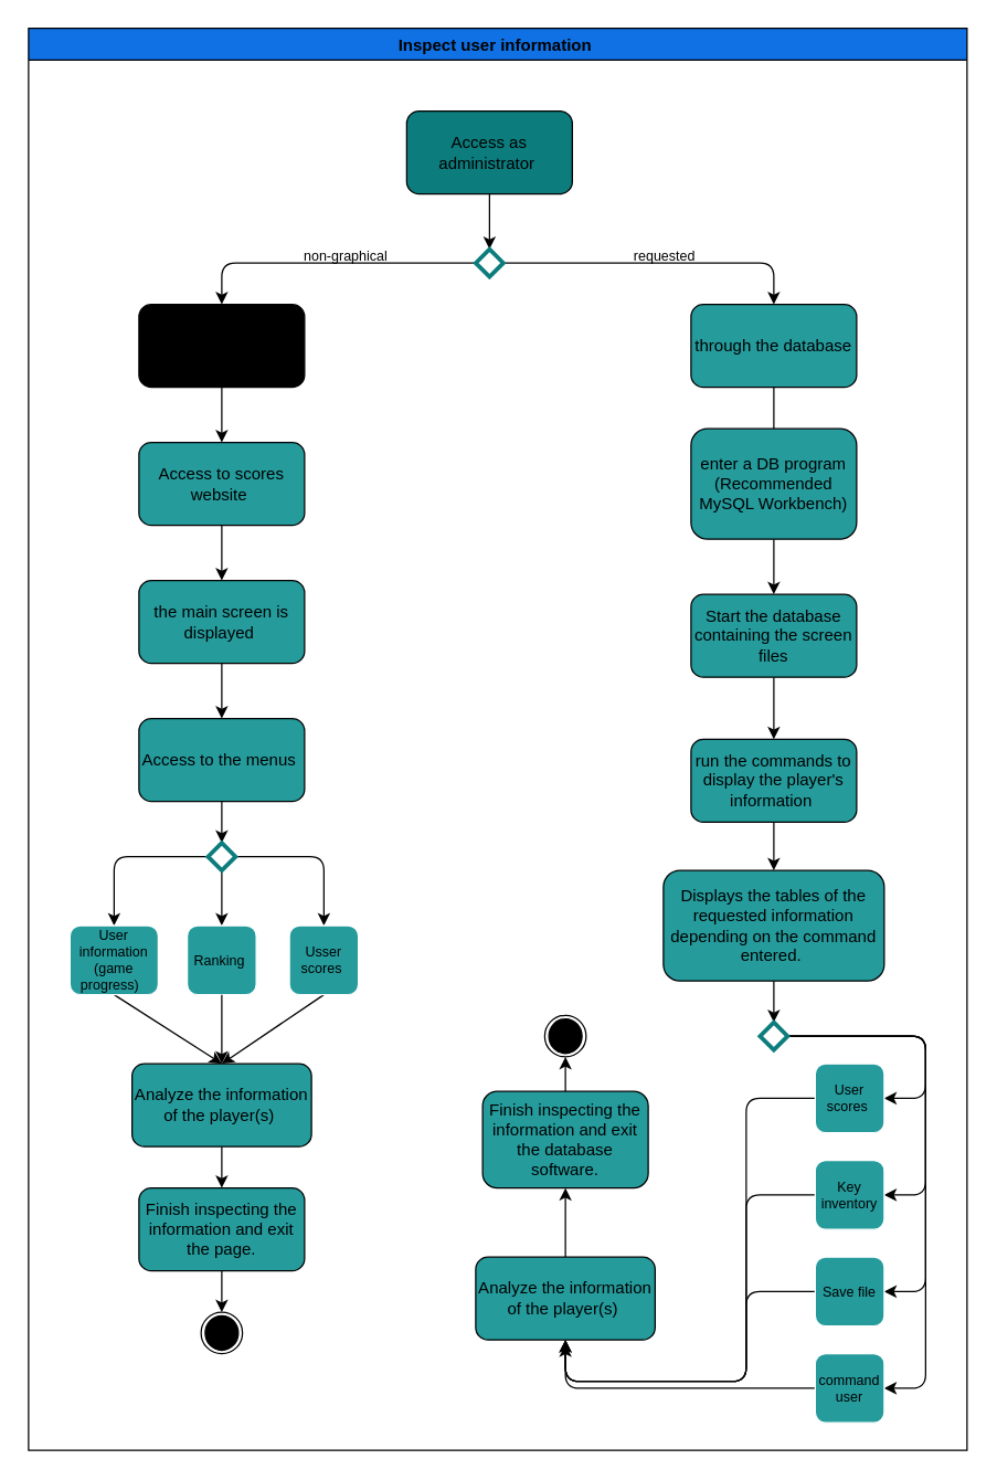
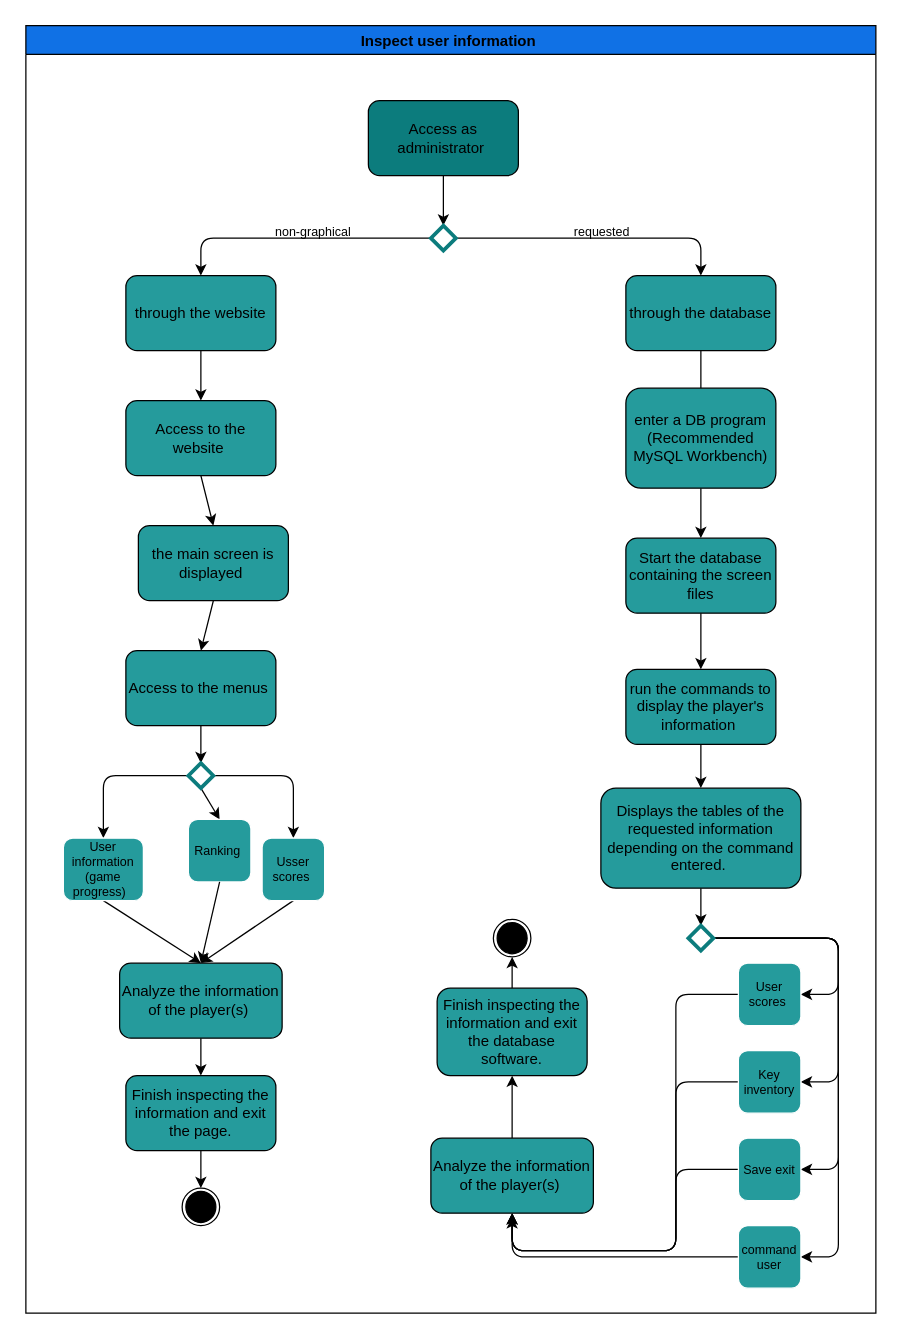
- <mxCell id="10" value="through the website" style="rounded=1;whiteSpace=wrap;html=1;fillColor=#000000;" parent="2" vertex="1"><mxGeometry x="80" y="200" width="120" height="60" as="geometry" /></mxCell>
+ <mxCell id="10" value="through the website" style="rounded=1;whiteSpace=wrap;html=1;fillColor=#259B9C;" parent="2" vertex="1"><mxGeometry x="80" y="200" width="120" height="60" as="geometry" /></mxCell>
- <mxCell id="15" value="Access to scores website&amp;nbsp;" style="rounded=1;whiteSpace=wrap;html=1;fillColor=#259B9C;" parent="2" vertex="1"><mxGeometry x="80" y="300" width="120" height="60" as="geometry" /></mxCell>
+ <mxCell id="15" value="Access to the website&amp;nbsp;" style="rounded=1;whiteSpace=wrap;html=1;fillColor=#259B9C;" parent="2" vertex="1"><mxGeometry x="80" y="300" width="120" height="60" as="geometry" /></mxCell>
- <mxCell id="17" value="the main screen is displayed&amp;nbsp;" style="rounded=1;whiteSpace=wrap;html=1;fillColor=#259B9C;" parent="2" vertex="1"><mxGeometry x="80" y="400" width="120" height="60" as="geometry" /></mxCell>
+ <mxCell id="17" value="the main screen is displayed&amp;nbsp;" style="rounded=1;whiteSpace=wrap;html=1;fillColor=#259B9C;" parent="2" vertex="1"><mxGeometry x="90" y="400" width="120" height="60" as="geometry" /></mxCell>
- <mxCell id="32" value="Ranking&amp;nbsp;" style="rounded=1;whiteSpace=wrap;html=1;labelBackgroundColor=none;fontSize=10;fontColor=#000000;strokeColor=#FFFFFF;strokeWidth=1;fillColor=#259B9C;" parent="2" vertex="1"><mxGeometry x="115" y="650" width="50" height="50" as="geometry" /></mxCell>
+ <mxCell id="32" value="Ranking&amp;nbsp;" style="rounded=1;whiteSpace=wrap;html=1;labelBackgroundColor=none;fontSize=10;fontColor=#000000;strokeColor=#FFFFFF;strokeWidth=1;fillColor=#259B9C;" parent="2" vertex="1"><mxGeometry x="130" y="635" width="50" height="50" as="geometry" /></mxCell>
- <mxCell id="54" value="Save file" style="rounded=1;whiteSpace=wrap;html=1;labelBackgroundColor=none;fontSize=10;fontColor=#000000;strokeColor=#FFFFFF;strokeWidth=1;fillColor=#259B9C;" parent="2" vertex="1"><mxGeometry x="570" y="890" width="50" height="50" as="geometry" /></mxCell>
+ <mxCell id="54" value="Save exit" style="rounded=1;whiteSpace=wrap;html=1;labelBackgroundColor=none;fontSize=10;fontColor=#000000;strokeColor=#FFFFFF;strokeWidth=1;fillColor=#259B9C;" parent="2" vertex="1"><mxGeometry x="570" y="890" width="50" height="50" as="geometry" /></mxCell>
